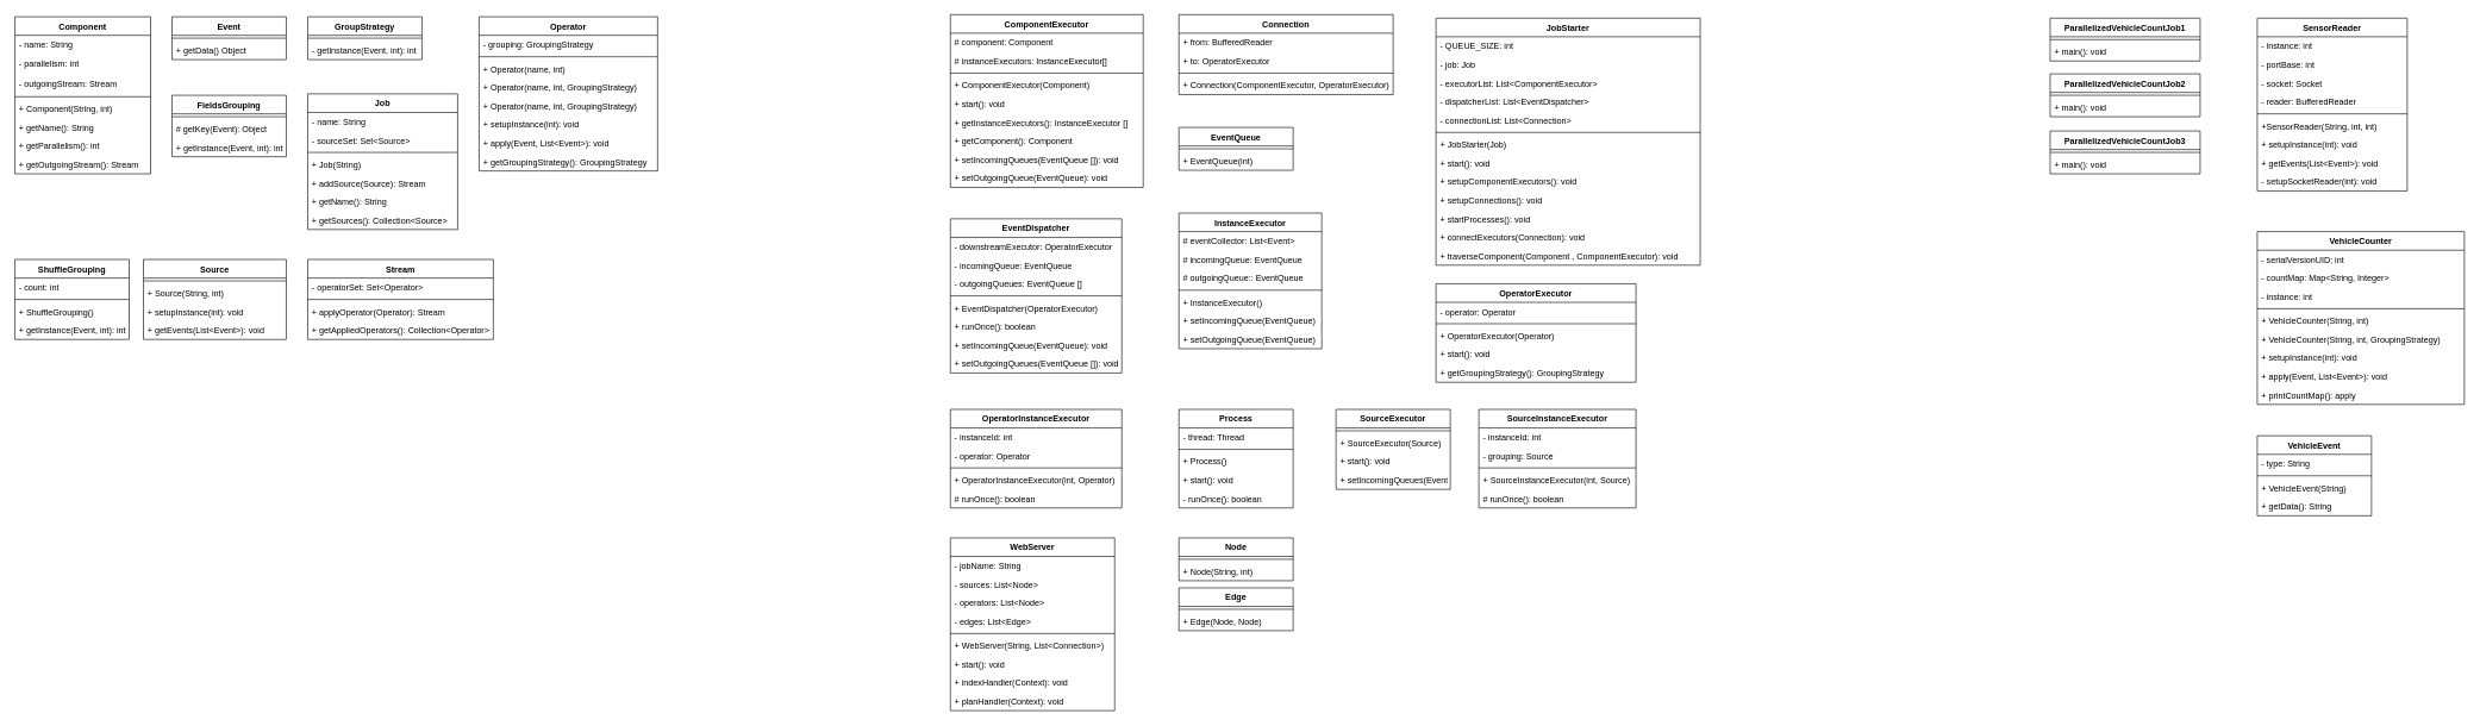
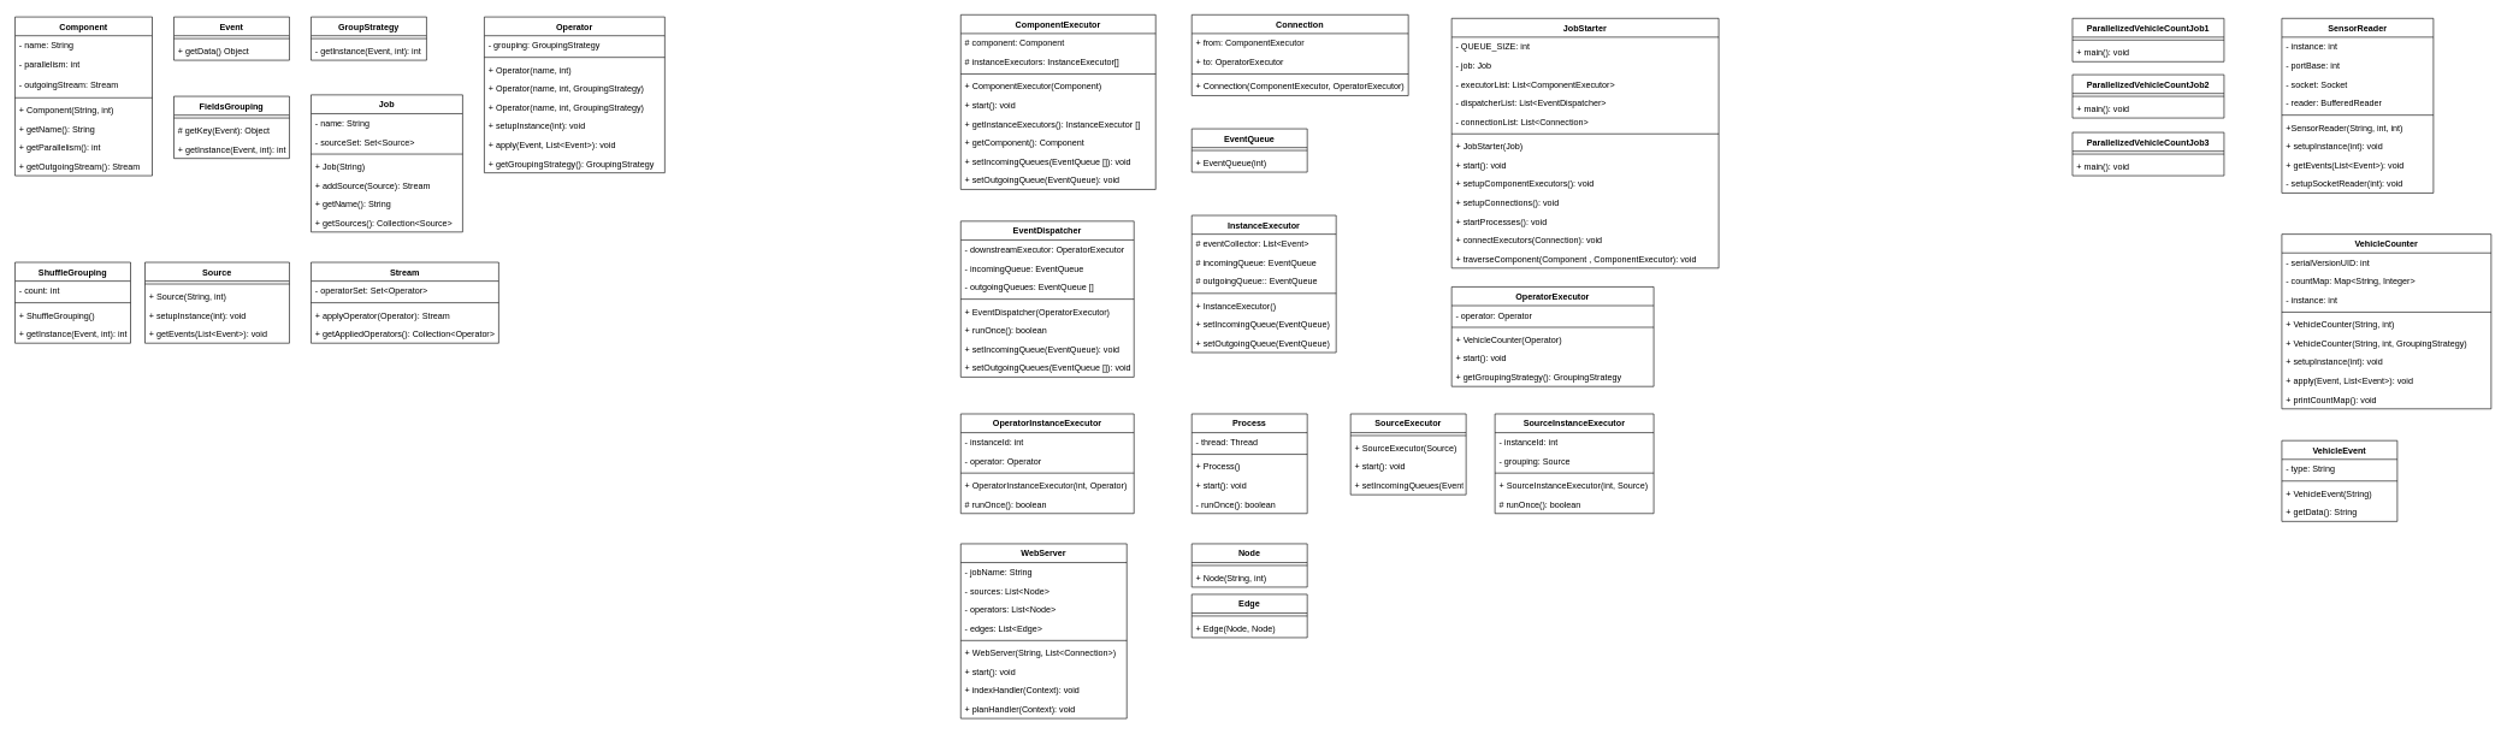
- <mxCell id="64" value="+ from: BufferedReader" style="text;strokeColor=none;fillColor=none;align=left;verticalAlign=top;spacingLeft=4;spacingRight=4;overflow=hidden;rotatable=0;points=[[0,0.5],[1,0.5]];portConstraint=eastwest;" parent="63" vertex="1"><mxGeometry y="26" width="300" height="26" as="geometry" /></mxCell>
+ <mxCell id="64" value="+ from: ComponentExecutor" style="text;strokeColor=none;fillColor=none;align=left;verticalAlign=top;spacingLeft=4;spacingRight=4;overflow=hidden;rotatable=0;points=[[0,0.5],[1,0.5]];portConstraint=eastwest;" parent="63" vertex="1"><mxGeometry y="26" width="300" height="26" as="geometry" /></mxCell>
- <mxCell id="105" value="+ OperatorExecutor(Operator)" style="text;strokeColor=none;fillColor=none;align=left;verticalAlign=top;spacingLeft=4;spacingRight=4;overflow=hidden;rotatable=0;points=[[0,0.5],[1,0.5]];portConstraint=eastwest;" parent="102" vertex="1"><mxGeometry y="60" width="280" height="26" as="geometry" /></mxCell>
+ <mxCell id="105" value="+ VehicleCounter(Operator)" style="text;strokeColor=none;fillColor=none;align=left;verticalAlign=top;spacingLeft=4;spacingRight=4;overflow=hidden;rotatable=0;points=[[0,0.5],[1,0.5]];portConstraint=eastwest;" parent="102" vertex="1"><mxGeometry y="60" width="280" height="26" as="geometry" /></mxCell>
- <mxCell id="175" value="+ printCountMap(): apply" style="text;strokeColor=none;fillColor=none;align=left;verticalAlign=top;spacingLeft=4;spacingRight=4;overflow=hidden;rotatable=0;points=[[0,0.5],[1,0.5]];portConstraint=eastwest;" parent="166" vertex="1"><mxGeometry y="216" width="290" height="26" as="geometry" /></mxCell>
+ <mxCell id="175" value="+ printCountMap(): void" style="text;strokeColor=none;fillColor=none;align=left;verticalAlign=top;spacingLeft=4;spacingRight=4;overflow=hidden;rotatable=0;points=[[0,0.5],[1,0.5]];portConstraint=eastwest;" parent="166" vertex="1"><mxGeometry y="216" width="290" height="26" as="geometry" /></mxCell>
